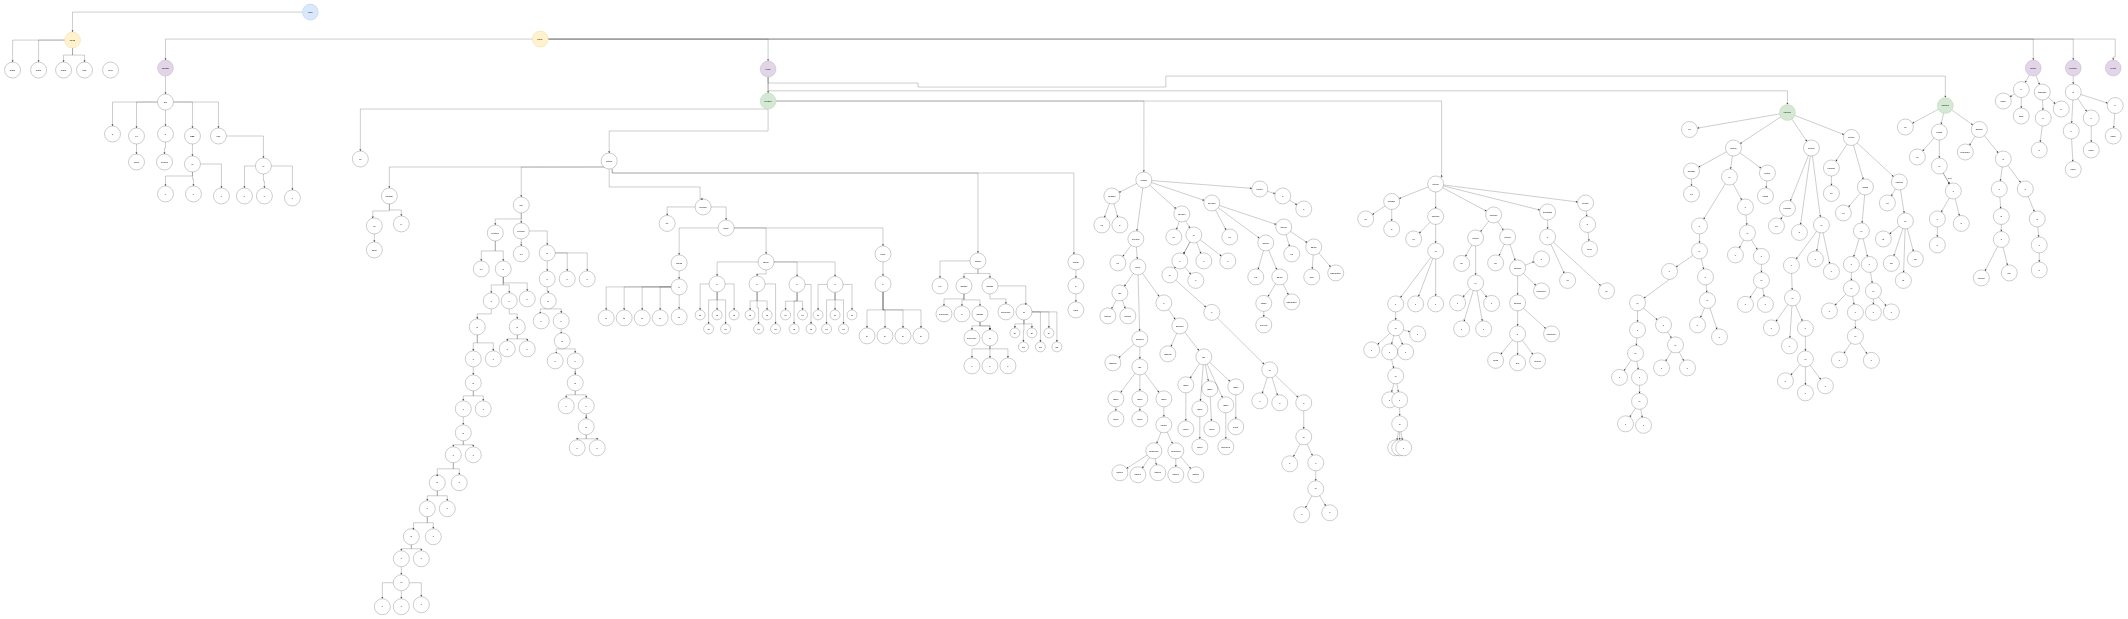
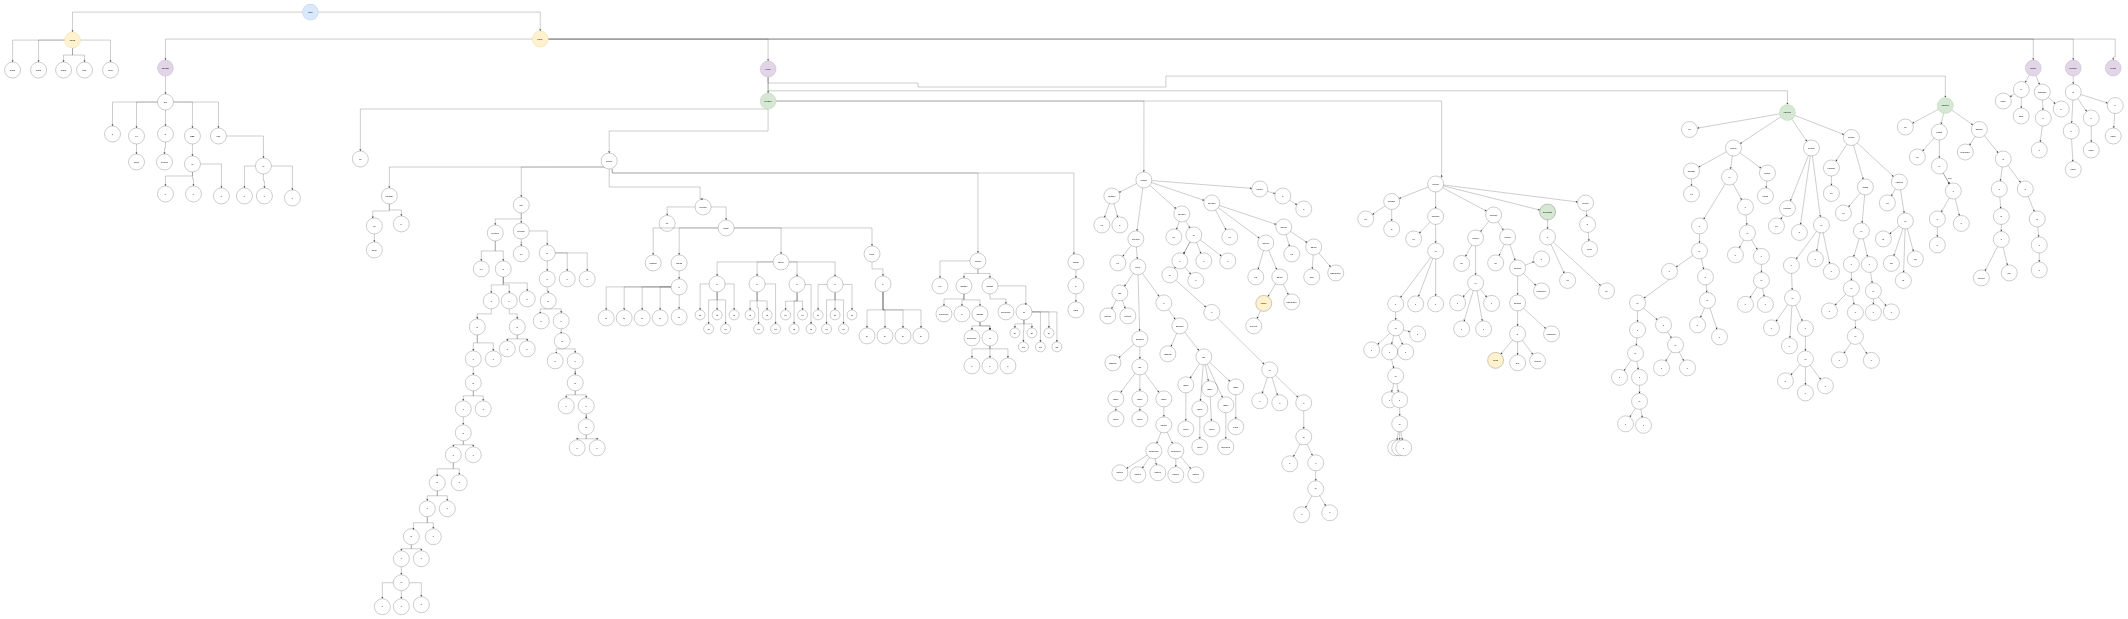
+ <mxCell id="3" style="edgeStyle=orthogonalEdgeStyle;rounded=0;orthogonalLoop=1;jettySize=auto;html=1;entryX=0.5;entryY=0;entryDx=0;entryDy=0;" edge="1" parent="1" source="4" target="14"><mxGeometry relative="1" as="geometry" /></mxCell>
+ <mxCell id="8" style="edgeStyle=orthogonalEdgeStyle;rounded=0;orthogonalLoop=1;jettySize=auto;html=1;entryX=0.5;entryY=0;entryDx=0;entryDy=0;" edge="1" parent="1" source="9" target="19"><mxGeometry relative="1" as="geometry" /></mxCell>
- <mxCell id="484" value="template" style="ellipse;whiteSpace=wrap;html=1;" vertex="1" parent="1"><mxGeometry x="7700" y="1020" width="80" height="80" as="geometry" /></mxCell>
+ <mxCell id="484" value="template" style="ellipse;whiteSpace=wrap;html=1;fillColor=#d5e8d4;" vertex="1" parent="1"><mxGeometry x="7700" y="1020" width="80" height="80" as="geometry" /></mxCell>
+ <mxCell id="186" style="edgeStyle=orthogonalEdgeStyle;rounded=0;orthogonalLoop=1;jettySize=auto;html=1;entryX=0.5;entryY=0;entryDx=0;entryDy=0;" edge="1" parent="1" source="187" target="188"><mxGeometry relative="1" as="geometry" /></mxCell>
- <mxCell id="196" value="tfoot" style="ellipse;whiteSpace=wrap;html=1;aspect=fixed;" vertex="1" parent="1"><mxGeometry x="4375" y="1230" width="80" height="80" as="geometry" /></mxCell>
+ <mxCell id="196" value="tfoot" style="ellipse;whiteSpace=wrap;html=1;aspect=fixed;" vertex="1" parent="1"><mxGeometry x="4320" y="1230" width="80" height="80" as="geometry" /></mxCell>
- <mxCell id="195" value="tbody" style="ellipse;whiteSpace=wrap;html=1;aspect=fixed;" vertex="1" parent="1"><mxGeometry x="3790" y="1270" width="80" height="80" as="geometry" /></mxCell>
+ <mxCell id="195" value="tbody" style="ellipse;whiteSpace=wrap;html=1;aspect=fixed;" vertex="1" parent="1"><mxGeometry x="3865" y="1270" width="80" height="80" as="geometry" /></mxCell>
+ <mxCell id="188" value="caption" style="ellipse;whiteSpace=wrap;html=1;aspect=fixed;" vertex="1" parent="1"><mxGeometry x="3225" y="1275" width="80" height="80" as="geometry" /></mxCell>
- <mxCell id="325" value="video" style="ellipse;whiteSpace=wrap;html=1;" vertex="1" parent="1"><mxGeometry x="6280" y="1477.5" width="80" height="80" as="geometry" /></mxCell>
+ <mxCell id="325" value="video" style="ellipse;whiteSpace=wrap;html=1;fillColor=#fff2cc;" vertex="1" parent="1"><mxGeometry x="6280" y="1477.5" width="80" height="80" as="geometry" /></mxCell>
- <mxCell id="326" value="source" style="ellipse;whiteSpace=wrap;html=1;" vertex="1" parent="1"><mxGeometry x="6280" y="1585" width="80" height="80" as="geometry" /></mxCell>
+ <mxCell id="326" value="source" style="ellipse;whiteSpace=wrap;html=1;" vertex="1" parent="1"><mxGeometry x="6230" y="1590" width="80" height="80" as="geometry" /></mxCell>
- <mxCell id="483" value="code" style="ellipse;whiteSpace=wrap;html=1;" vertex="1" parent="1"><mxGeometry x="7440" y="1762.5" width="80" height="80" as="geometry" /></mxCell>
+ <mxCell id="483" value="code" style="ellipse;whiteSpace=wrap;html=1;fillColor=#fff2cc;" vertex="1" parent="1"><mxGeometry x="7440" y="1762.5" width="80" height="80" as="geometry" /></mxCell>
